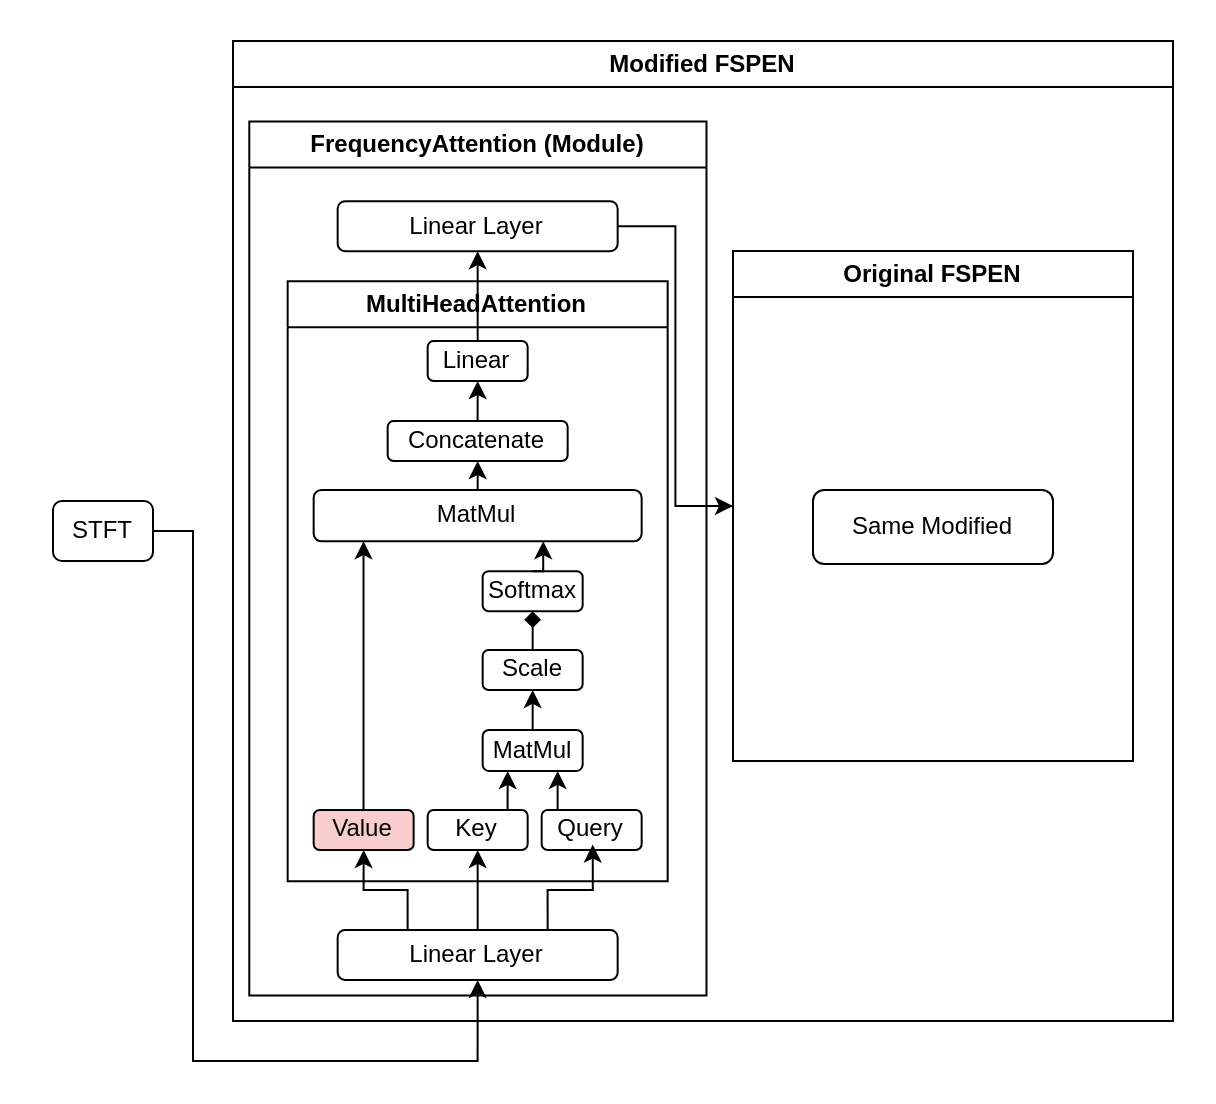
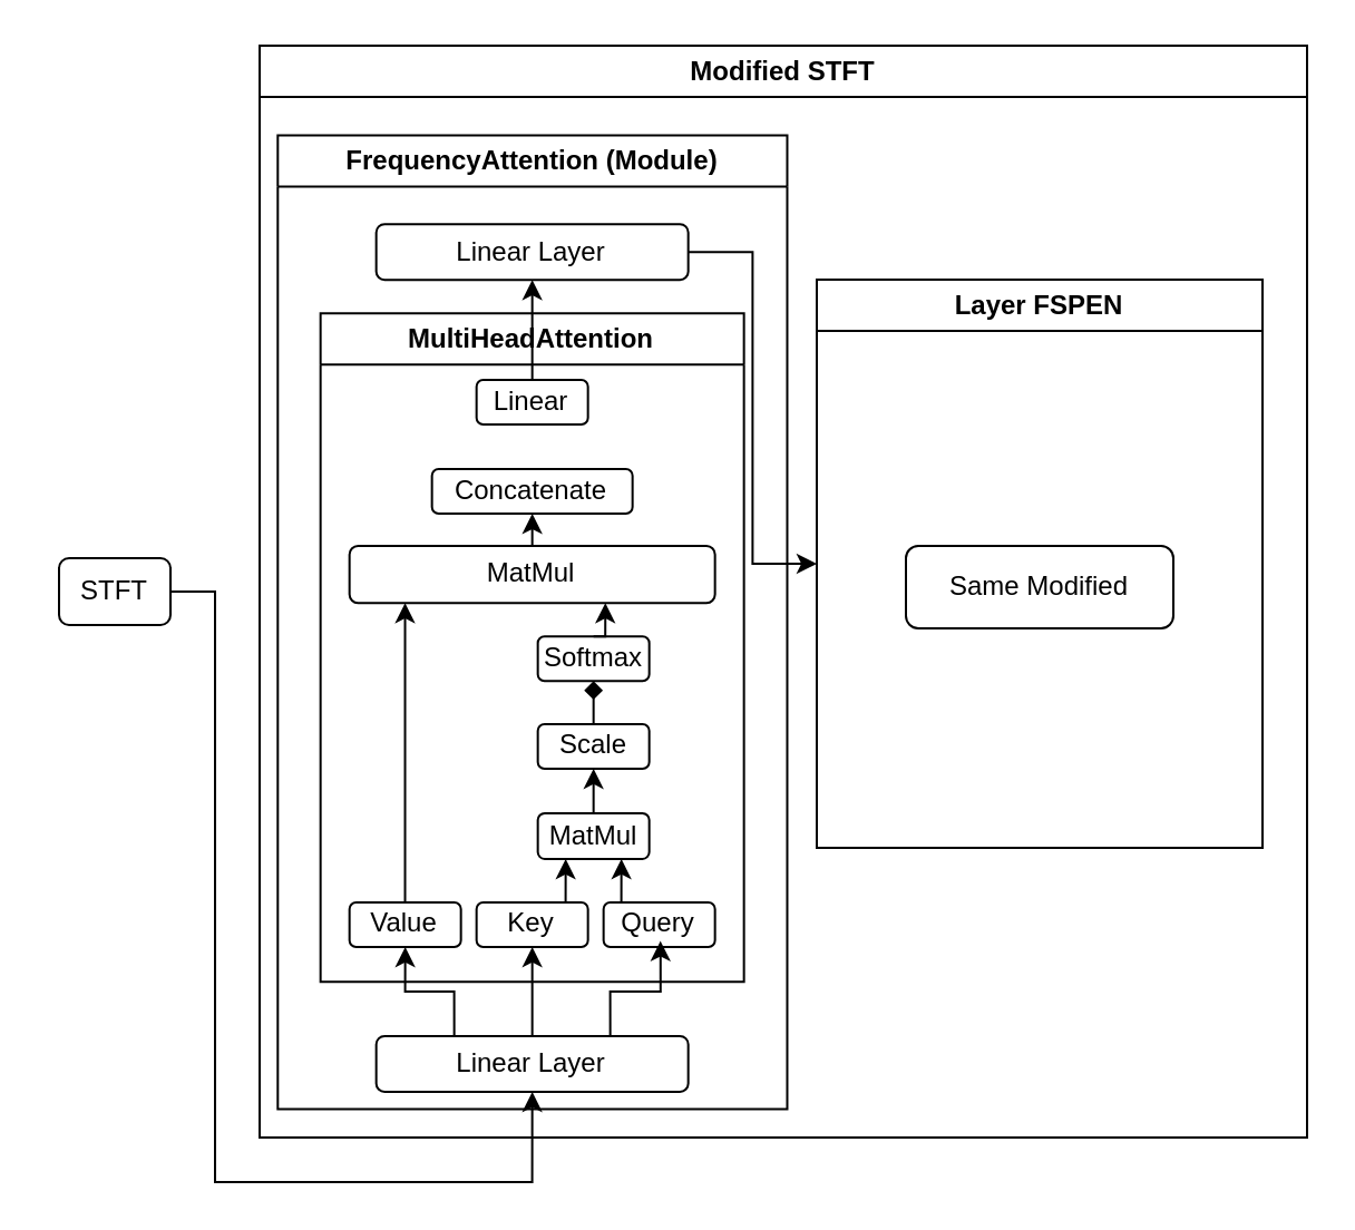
- <mxCell id="4" value="Modified FSPEN" style="swimlane;whiteSpace=wrap;html=1;" vertex="1" parent="1"><mxGeometry x="116" y="20" width="470" height="490" as="geometry" /></mxCell>
+ <mxCell id="4" value="Modified STFT" style="swimlane;whiteSpace=wrap;html=1;" vertex="1" parent="1"><mxGeometry x="116" y="20" width="470" height="490" as="geometry" /></mxCell>
- <mxCell id="30" value="Original FSPEN" style="swimlane;whiteSpace=wrap;html=1;" vertex="1" parent="4"><mxGeometry x="250" y="105" width="200" height="255" as="geometry" /></mxCell>
+ <mxCell id="30" value="Layer FSPEN" style="swimlane;whiteSpace=wrap;html=1;" vertex="1" parent="4"><mxGeometry x="250" y="105" width="200" height="255" as="geometry" /></mxCell>
- <mxCell id="24" style="edgeStyle=orthogonalEdgeStyle;rounded=0;orthogonalLoop=1;jettySize=auto;html=1;exitX=0.75;exitY=0;exitDx=0;exitDy=0;entryX=0.5;entryY=1;entryDx=0;entryDy=0;" edge="1" parent="9" source="25" target="26"><mxGeometry relative="1" as="geometry" /></mxCell>
- <mxCell id="10" value="Value" style="rounded=1;whiteSpace=wrap;html=1;fillColor=#f8cecc;" vertex="1" parent="9"><mxGeometry x="13" y="264.37" width="50" height="20" as="geometry" /></mxCell>
+ <mxCell id="10" value="Value" style="rounded=1;whiteSpace=wrap;html=1;" vertex="1" parent="9"><mxGeometry x="13" y="264.37" width="50" height="20" as="geometry" /></mxCell>
